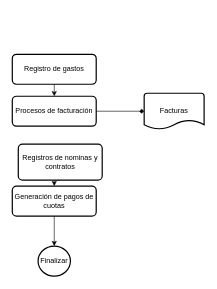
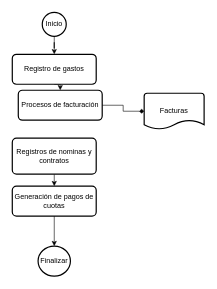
+ <mxCell id="3" value="Inicio" style="strokeWidth=2;html=1;shape=mxgraph.flowchart.start_2;whiteSpace=wrap;" vertex="1" parent="1"><mxGeometry x="70" y="20" width="40" height="40" as="geometry" /></mxCell>
+ <mxCell id="2" style="edgeStyle=orthogonalEdgeStyle;rounded=0;orthogonalLoop=1;jettySize=auto;html=1;entryX=0.5;entryY=0;entryDx=0;entryDy=0;" edge="1" parent="1" source="3" target="6"><mxGeometry relative="1" as="geometry" /></mxCell>
- <mxCell id="7" value="Procesos de facturación" style="rounded=1;whiteSpace=wrap;html=1;absoluteArcSize=1;arcSize=14;strokeWidth=2;" vertex="1" parent="1"><mxGeometry x="20" y="160" width="140" height="50" as="geometry" /></mxCell>
+ <mxCell id="7" value="Procesos de facturación" style="rounded=1;whiteSpace=wrap;html=1;absoluteArcSize=1;arcSize=14;strokeWidth=2;" vertex="1" parent="1"><mxGeometry x="30" y="150" width="140" height="50" as="geometry" /></mxCell>
- <mxCell id="9" value="Registros de nominas y contratos" style="rounded=1;whiteSpace=wrap;html=1;absoluteArcSize=1;arcSize=14;strokeWidth=2;" vertex="1" parent="1"><mxGeometry x="30" y="240" width="140" height="60" as="geometry" /></mxCell>
+ <mxCell id="9" value="Registros de nominas y contratos" style="rounded=1;whiteSpace=wrap;html=1;absoluteArcSize=1;arcSize=14;strokeWidth=2;" vertex="1" parent="1"><mxGeometry x="20" y="230" width="140" height="60" as="geometry" /></mxCell>
